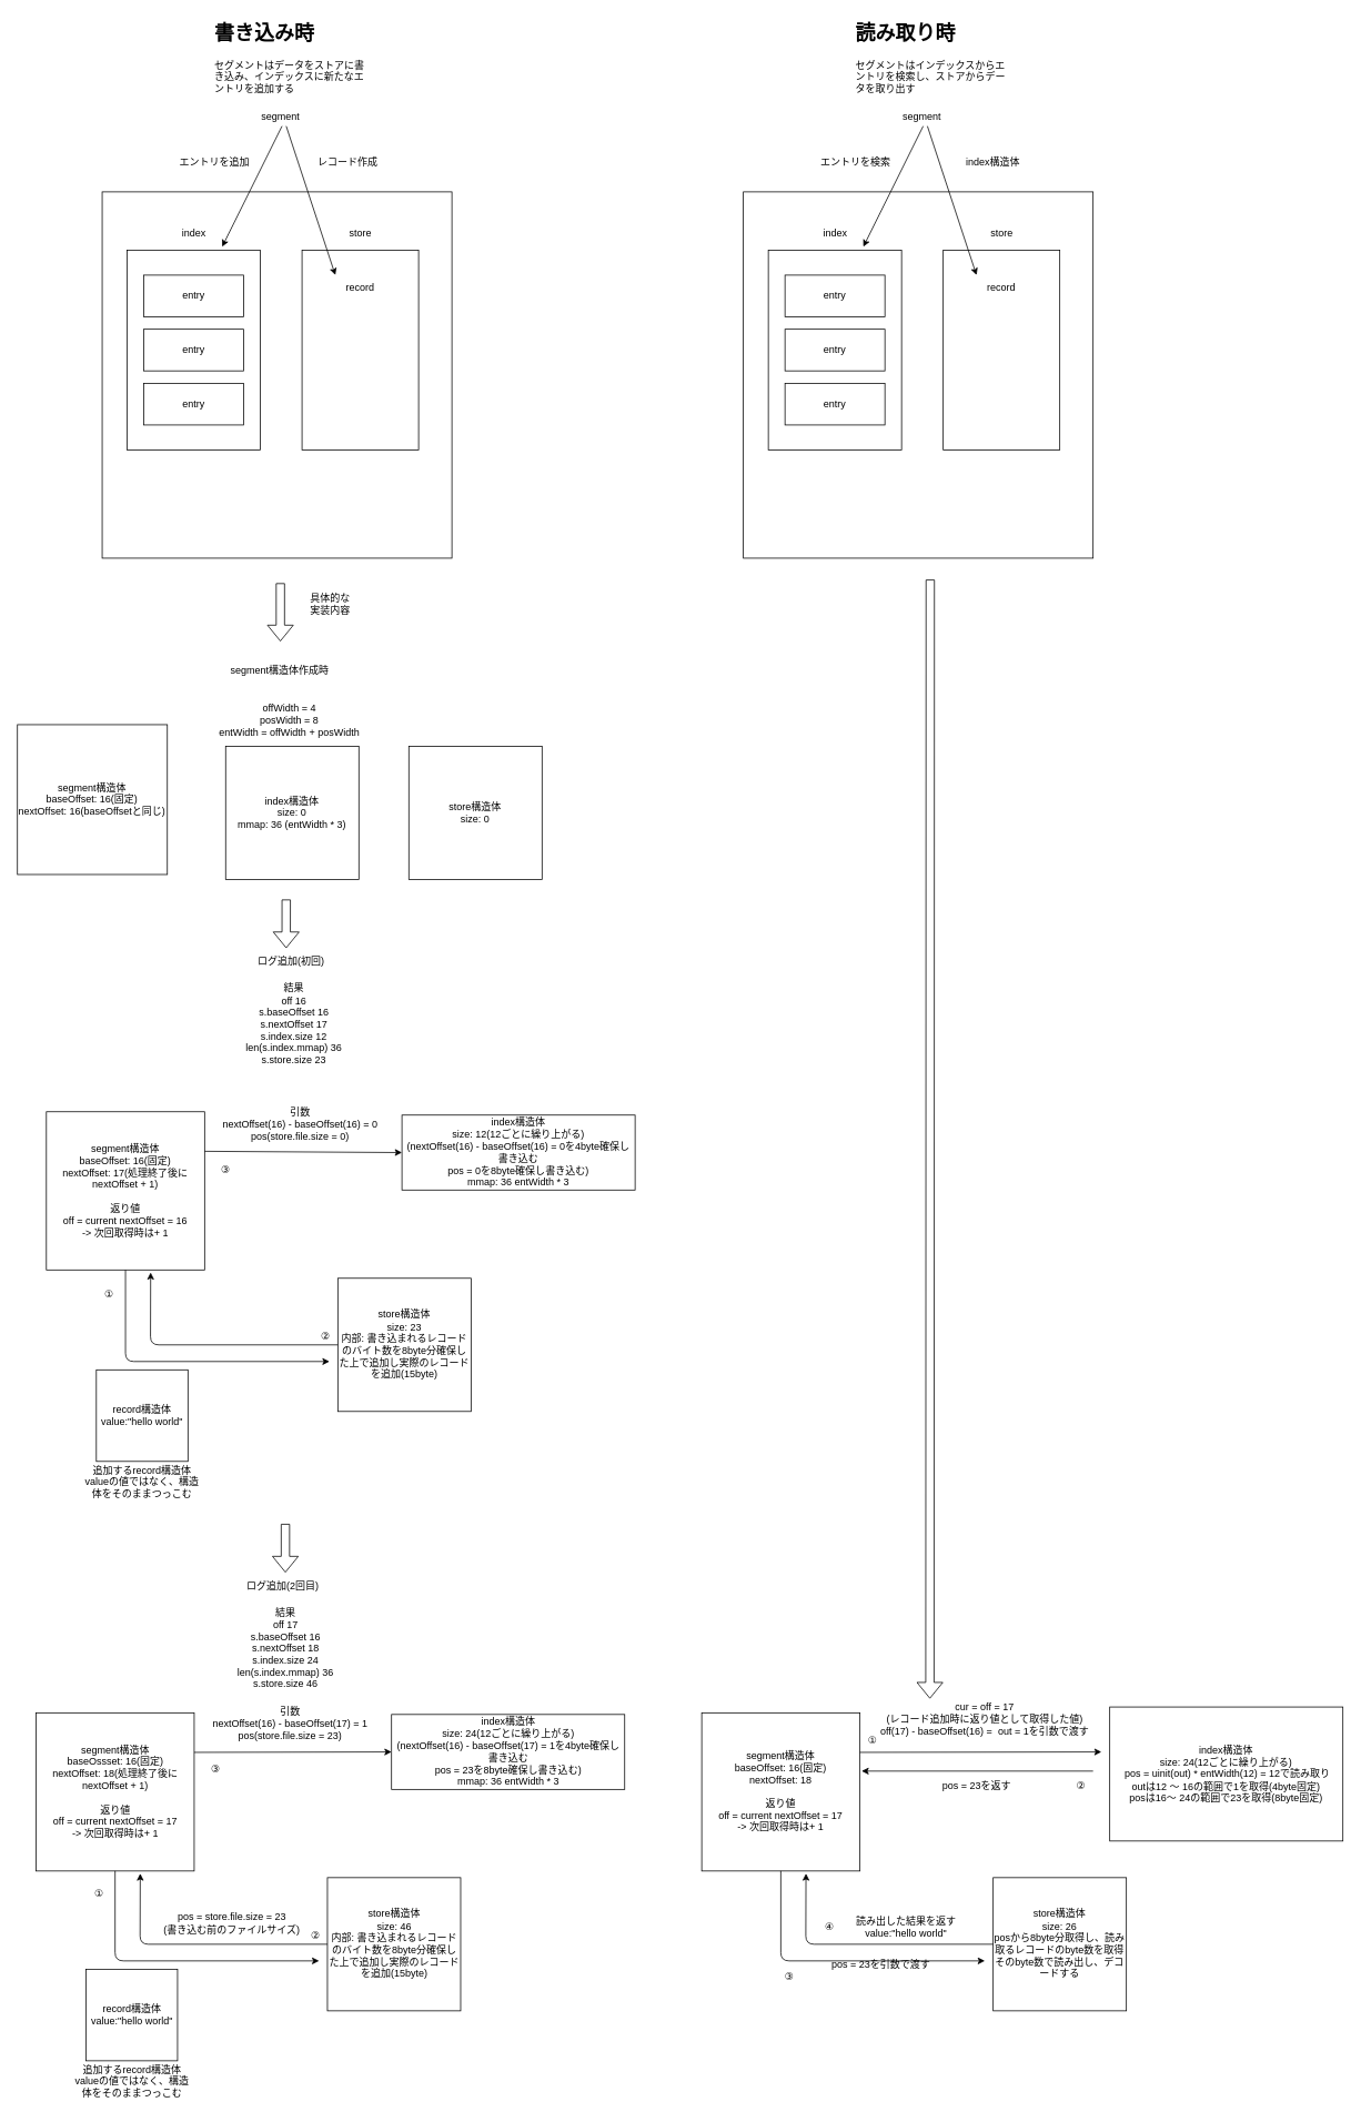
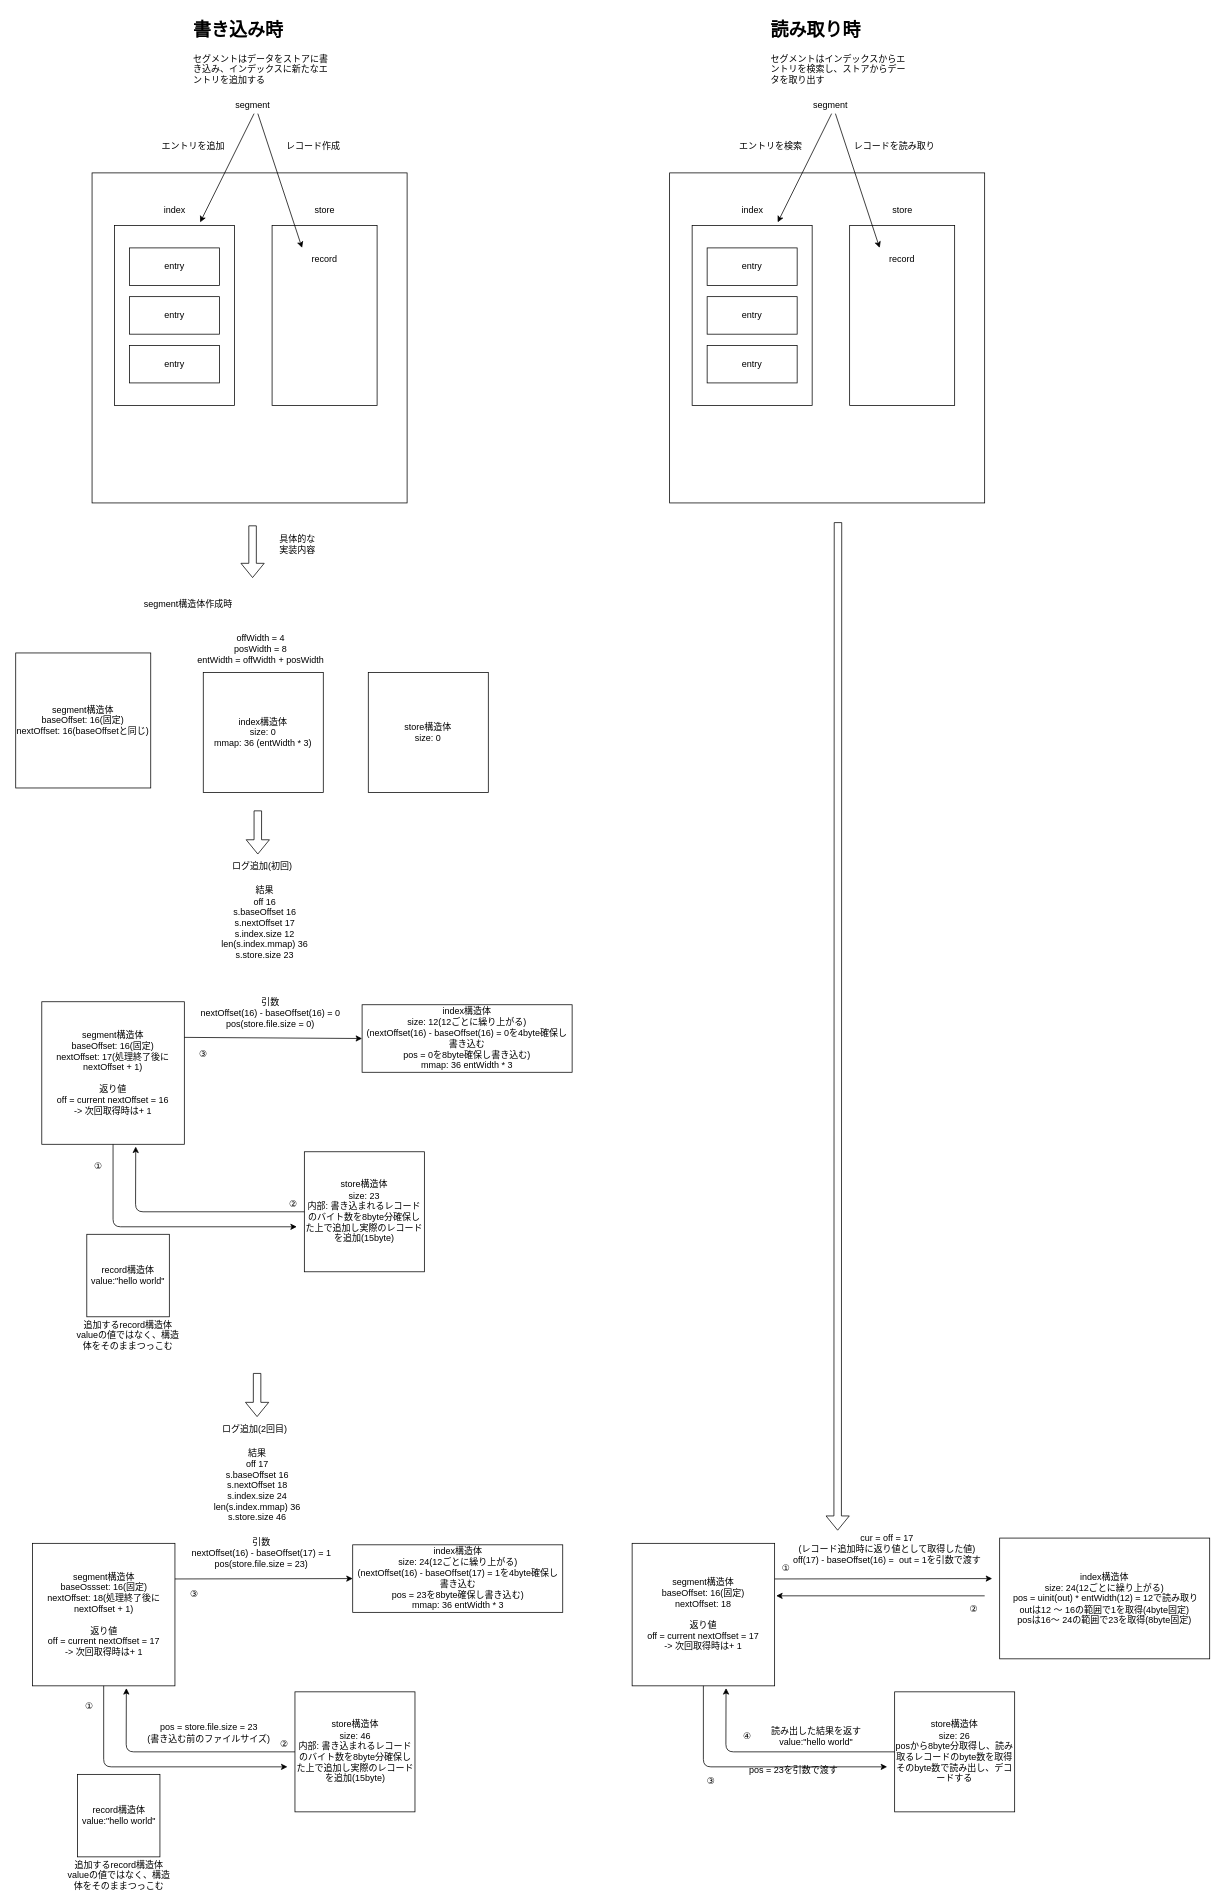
- <mxCell id="28" value="index構造体" style="text;html=1;strokeColor=none;fillColor=none;align=center;verticalAlign=middle;whiteSpace=wrap;rounded=0;" parent="1" vertex="1"><mxGeometry x="1132" y="180" width="120" height="30" as="geometry" /></mxCell>
+ <mxCell id="28" value="レコードを読み取り" style="text;html=1;strokeColor=none;fillColor=none;align=center;verticalAlign=middle;whiteSpace=wrap;rounded=0;" parent="1" vertex="1"><mxGeometry x="1132" y="180" width="120" height="30" as="geometry" /></mxCell>
- <mxCell id="37" value="segment構造体作成時" style="text;html=1;strokeColor=none;fillColor=none;align=center;verticalAlign=middle;whiteSpace=wrap;rounded=0;" parent="1" vertex="1"><mxGeometry x="262" y="790" width="146.5" height="30" as="geometry" /></mxCell>
+ <mxCell id="37" value="segment構造体作成時" style="text;html=1;strokeColor=none;fillColor=none;align=center;verticalAlign=middle;whiteSpace=wrap;rounded=0;" parent="1" vertex="1"><mxGeometry x="177" y="790" width="146.5" height="30" as="geometry" /></mxCell>
- <mxCell id="82" value="pos = 23を返す" style="text;html=1;align=center;verticalAlign=middle;resizable=0;points=[];autosize=1;strokeColor=none;fillColor=none;" parent="1" vertex="1"><mxGeometry x="1122" y="2135" width="100" height="20" as="geometry" /></mxCell>
